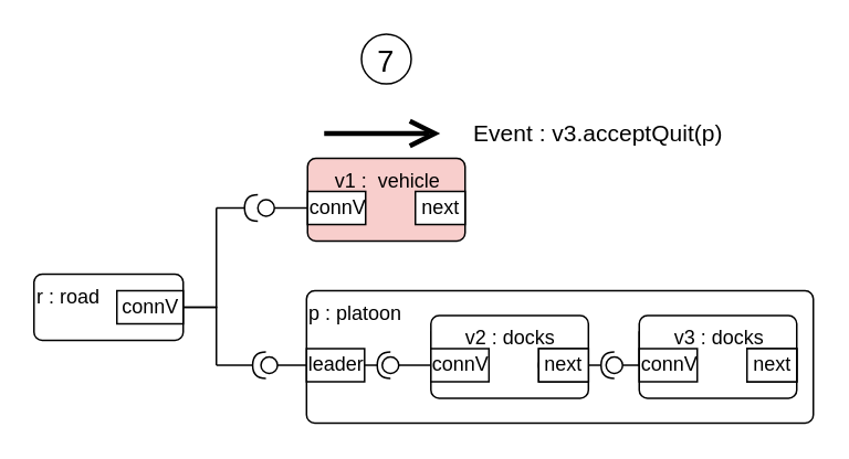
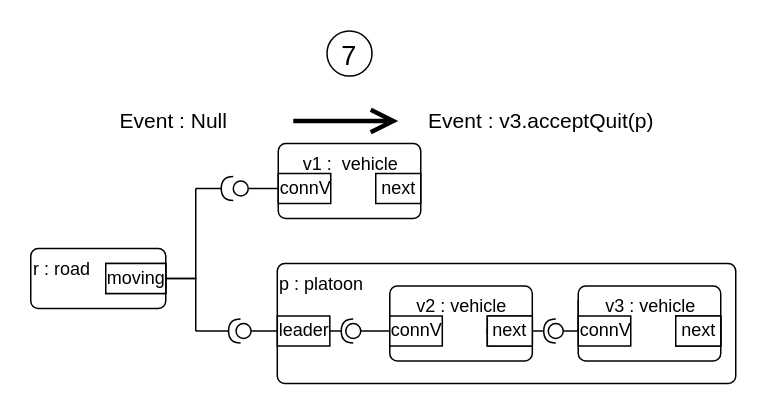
+ <mxCell id="36" value="&lt;font style=&quot;font-size: 14px&quot;&gt;Event : Null&lt;br&gt;&lt;/font&gt;" style="text;html=1;align=center;verticalAlign=middle;resizable=0;points=[];autosize=1;" parent="1" vertex="1"><mxGeometry x="70" y="70" width="90" height="20" as="geometry" /></mxCell>
- <mxCell id="24" value="v1 :&amp;nbsp; vehicle" style="html=1;align=center;verticalAlign=top;rounded=1;absoluteArcSize=1;arcSize=10;dashed=0;fillColor=#f8cecc;" parent="1" vertex="1"><mxGeometry x="185" y="95" width="95" height="50" as="geometry" /></mxCell>
+ <mxCell id="24" value="v1 :&amp;nbsp; vehicle" style="html=1;align=center;verticalAlign=top;rounded=1;absoluteArcSize=1;arcSize=10;dashed=0;" parent="1" vertex="1"><mxGeometry x="185" y="95" width="95" height="50" as="geometry" /></mxCell>
+ <mxCell id="31" value="moving" style="html=1;" parent="1" vertex="1"><mxGeometry x="70" y="175" width="40" height="20" as="geometry" /></mxCell>
- <mxCell id="5" value="v2 : docks" style="html=1;align=center;verticalAlign=top;rounded=1;absoluteArcSize=1;arcSize=10;dashed=0;" parent="1" vertex="1"><mxGeometry x="259.37" y="190" width="95" height="50" as="geometry" /></mxCell>
+ <mxCell id="5" value="v2 : vehicle" style="html=1;align=center;verticalAlign=top;rounded=1;absoluteArcSize=1;arcSize=10;dashed=0;" parent="1" vertex="1"><mxGeometry x="259.37" y="190" width="95" height="50" as="geometry" /></mxCell>
- <mxCell id="9" value="v3 : docks" style="html=1;align=center;verticalAlign=top;rounded=1;absoluteArcSize=1;arcSize=10;dashed=0;" parent="1" vertex="1"><mxGeometry x="385" y="190" width="95" height="50" as="geometry" /></mxCell>
+ <mxCell id="9" value="v3 : vehicle" style="html=1;align=center;verticalAlign=top;rounded=1;absoluteArcSize=1;arcSize=10;dashed=0;" parent="1" vertex="1"><mxGeometry x="385" y="190" width="95" height="50" as="geometry" /></mxCell>
